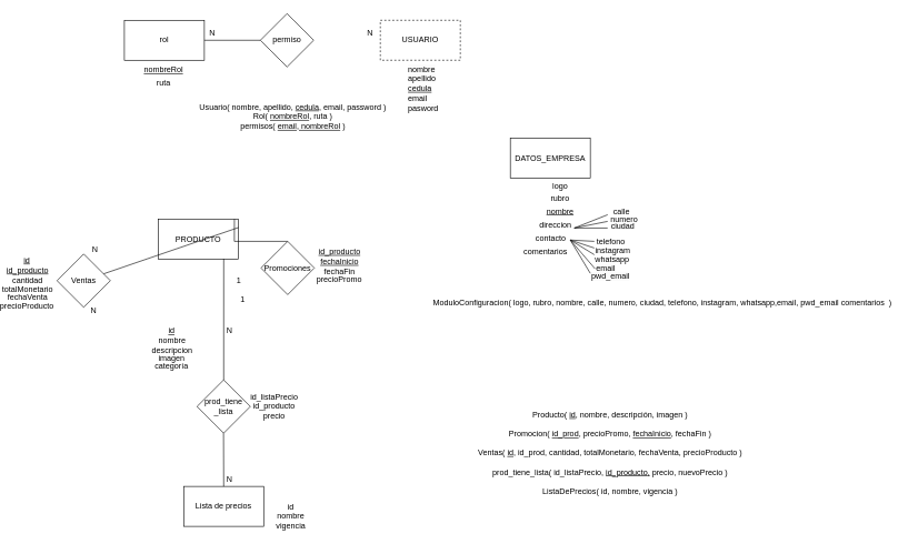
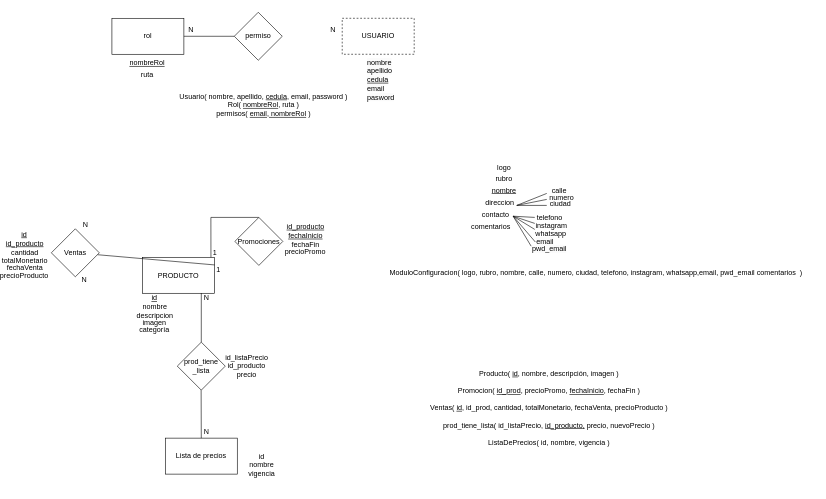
- <mxCell id="3" value="DATOS_EMPRESA" style="rounded=0;whiteSpace=wrap;html=1;" parent="1" vertex="1"><mxGeometry x="760" y="207" width="120" height="60" as="geometry" /></mxCell>
- <mxCell id="22" value="PRODUCTO" style="rounded=0;whiteSpace=wrap;html=1;" parent="1" vertex="1"><mxGeometry x="232" y="328.5" width="120" height="60" as="geometry" /></mxCell>
+ <mxCell id="22" value="PRODUCTO" style="rounded=0;whiteSpace=wrap;html=1;" parent="1" vertex="1"><mxGeometry x="232" y="428.5" width="120" height="60" as="geometry" /></mxCell>
